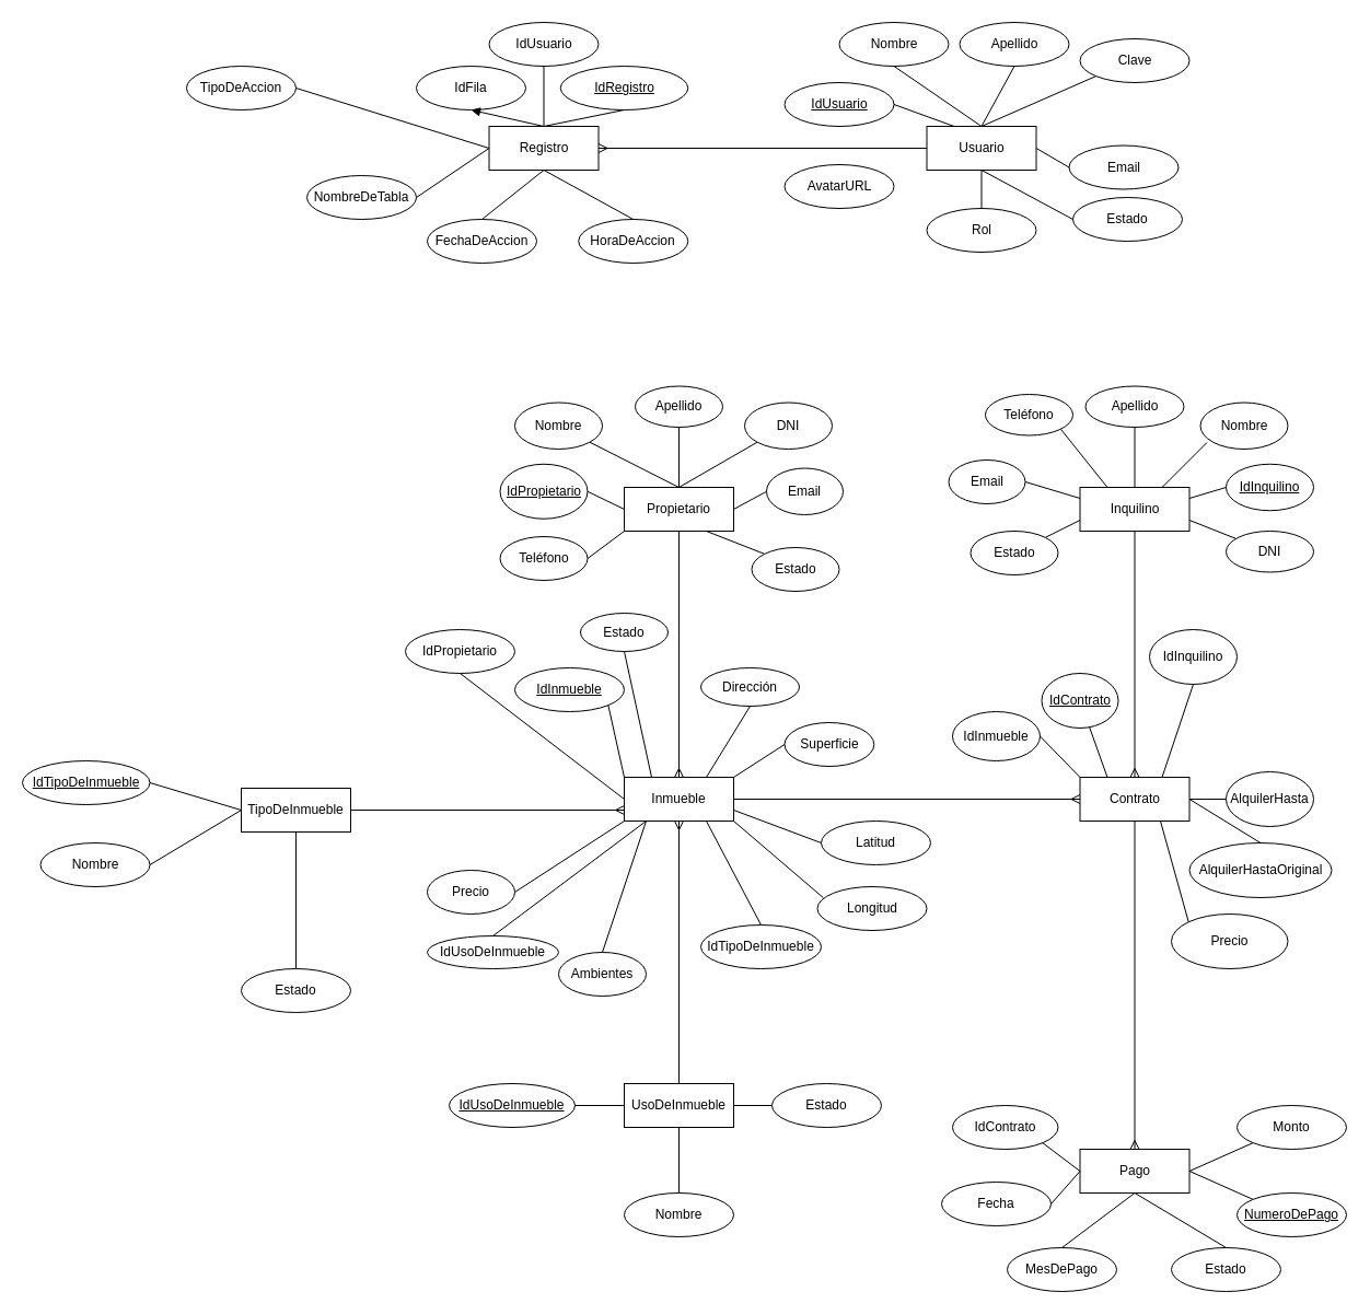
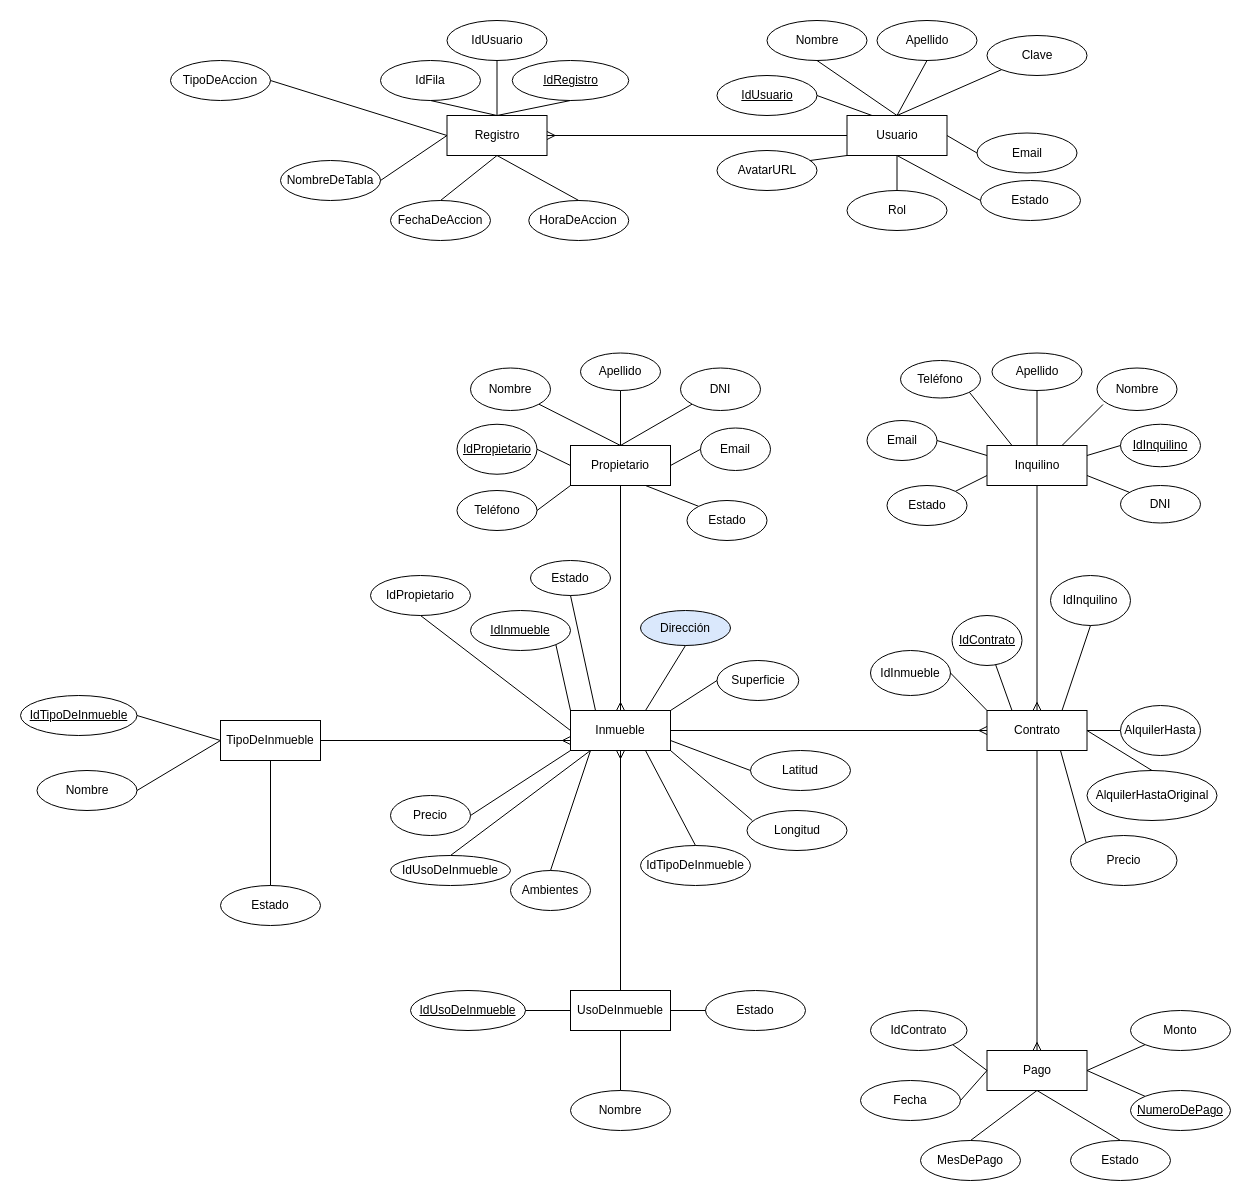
- <mxCell id="131" value="" style="endArrow=block;html=1;rounded=0;exitX=0.5;exitY=0;exitDx=0;exitDy=0;entryX=0.5;entryY=1;entryDx=0;entryDy=0;" parent="1" source="116" target="130" edge="1"><mxGeometry relative="1" as="geometry"><mxPoint x="418.5" y="80" as="sourcePoint" /><mxPoint x="539.577" y="207.222" as="targetPoint" /></mxGeometry></mxCell>
+ <mxCell id="131" value="" style="endArrow=none;html=1;rounded=0;exitX=0.5;exitY=0;exitDx=0;exitDy=0;entryX=0.5;entryY=1;entryDx=0;entryDy=0;" parent="1" source="116" target="130" edge="1"><mxGeometry relative="1" as="geometry"><mxPoint x="418.5" y="80" as="sourcePoint" /><mxPoint x="539.577" y="207.222" as="targetPoint" /></mxGeometry></mxCell>
+ <mxCell id="79" value="" style="endArrow=none;html=1;rounded=0;exitX=0;exitY=1;exitDx=0;exitDy=0;entryX=0.928;entryY=0.251;entryDx=0;entryDy=0;entryPerimeter=0;" parent="1" source="70" target="73" edge="1"><mxGeometry relative="1" as="geometry"><mxPoint x="926.5" y="145" as="sourcePoint" /><mxPoint x="956.5" y="90" as="targetPoint" /></mxGeometry></mxCell>
- <mxCell id="33" value="Dirección" style="ellipse;whiteSpace=wrap;html=1;align=center;" parent="1" vertex="1"><mxGeometry x="640" y="610" width="90" height="35" as="geometry" /></mxCell>
+ <mxCell id="33" value="Dirección" style="ellipse;whiteSpace=wrap;html=1;align=center;fillColor=#dae8fc;" parent="1" vertex="1"><mxGeometry x="640" y="610" width="90" height="35" as="geometry" /></mxCell>
